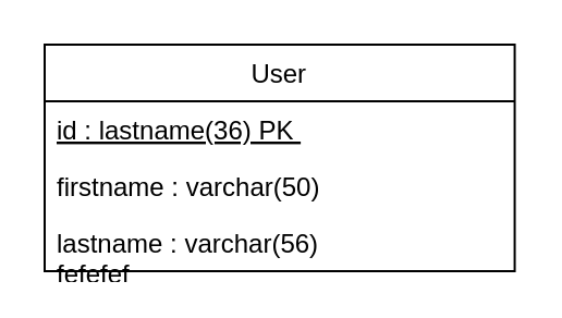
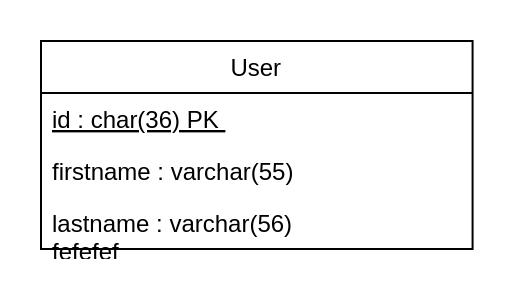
- <mxCell id="3" value="id : lastname(36) PK " style="text;strokeColor=none;fillColor=none;align=left;verticalAlign=top;spacingLeft=4;spacingRight=4;overflow=hidden;rotatable=0;points=[[0,0.5],[1,0.5]];portConstraint=eastwest;fontStyle=4" vertex="1" parent="2"><mxGeometry y="26" width="215.79" height="26" as="geometry" /></mxCell>
+ <mxCell id="3" value="id : char(36) PK " style="text;strokeColor=none;fillColor=none;align=left;verticalAlign=top;spacingLeft=4;spacingRight=4;overflow=hidden;rotatable=0;points=[[0,0.5],[1,0.5]];portConstraint=eastwest;fontStyle=4" vertex="1" parent="2"><mxGeometry y="26" width="215.79" height="26" as="geometry" /></mxCell>
- <mxCell id="4" value="firstname : varchar(50)&#10;" style="text;strokeColor=none;fillColor=none;align=left;verticalAlign=top;spacingLeft=4;spacingRight=4;overflow=hidden;rotatable=0;points=[[0,0.5],[1,0.5]];portConstraint=eastwest;" vertex="1" parent="2"><mxGeometry y="52" width="215.79" height="26" as="geometry" /></mxCell>
+ <mxCell id="4" value="firstname : varchar(55)&#10;" style="text;strokeColor=none;fillColor=none;align=left;verticalAlign=top;spacingLeft=4;spacingRight=4;overflow=hidden;rotatable=0;points=[[0,0.5],[1,0.5]];portConstraint=eastwest;" vertex="1" parent="2"><mxGeometry y="52" width="215.79" height="26" as="geometry" /></mxCell>
